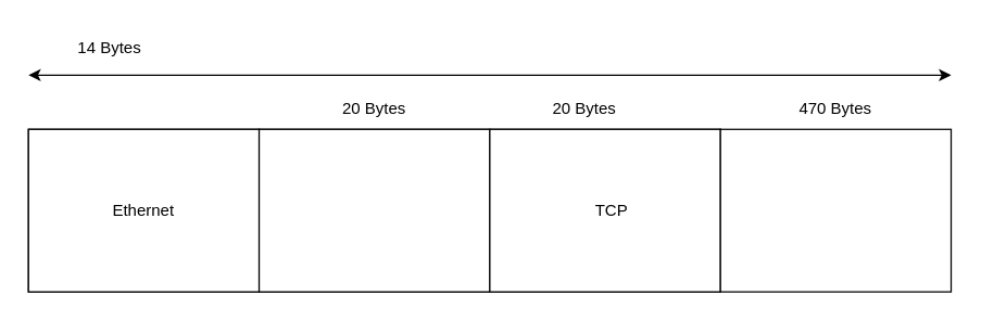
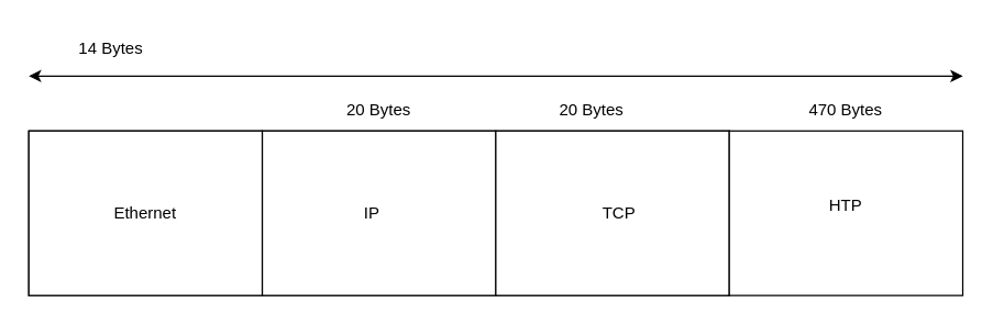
+ <mxCell id="15" value="HTP" style="text;html=1;strokeColor=none;fillColor=none;align=center;verticalAlign=middle;whiteSpace=wrap;rounded=0;" vertex="1" parent="1"><mxGeometry x="585" y="135" width="60" height="30" as="geometry" /></mxCell>
+ <mxCell id="6" value="IP" style="text;html=1;strokeColor=none;fillColor=none;align=center;verticalAlign=middle;whiteSpace=wrap;rounded=0;" vertex="1" parent="1"><mxGeometry x="240" y="140" width="60" height="30" as="geometry" /></mxCell>
